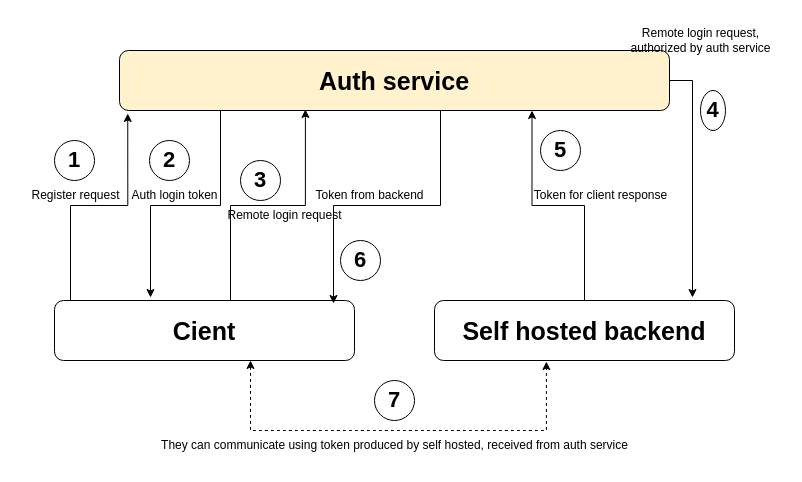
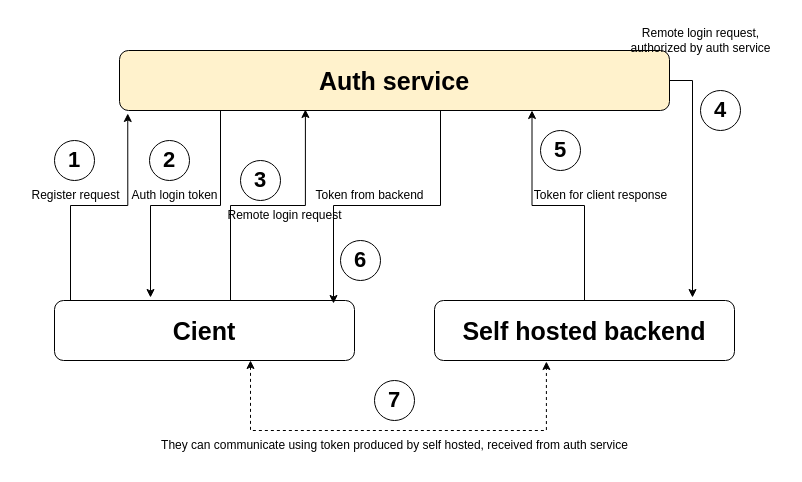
- <mxCell id="22" value="&lt;b&gt;&lt;font style=&quot;font-size: 22px;&quot;&gt;4&lt;/font&gt;&lt;/b&gt;" style="ellipse;whiteSpace=wrap;html=1;aspect=fixed;" vertex="1" parent="1"><mxGeometry x="700" y="90" width="25" height="40" as="geometry" /></mxCell>
+ <mxCell id="22" value="&lt;b&gt;&lt;font style=&quot;font-size: 22px;&quot;&gt;4&lt;/font&gt;&lt;/b&gt;" style="ellipse;whiteSpace=wrap;html=1;aspect=fixed;" vertex="1" parent="1"><mxGeometry x="700" y="90" width="40" height="40" as="geometry" /></mxCell>
